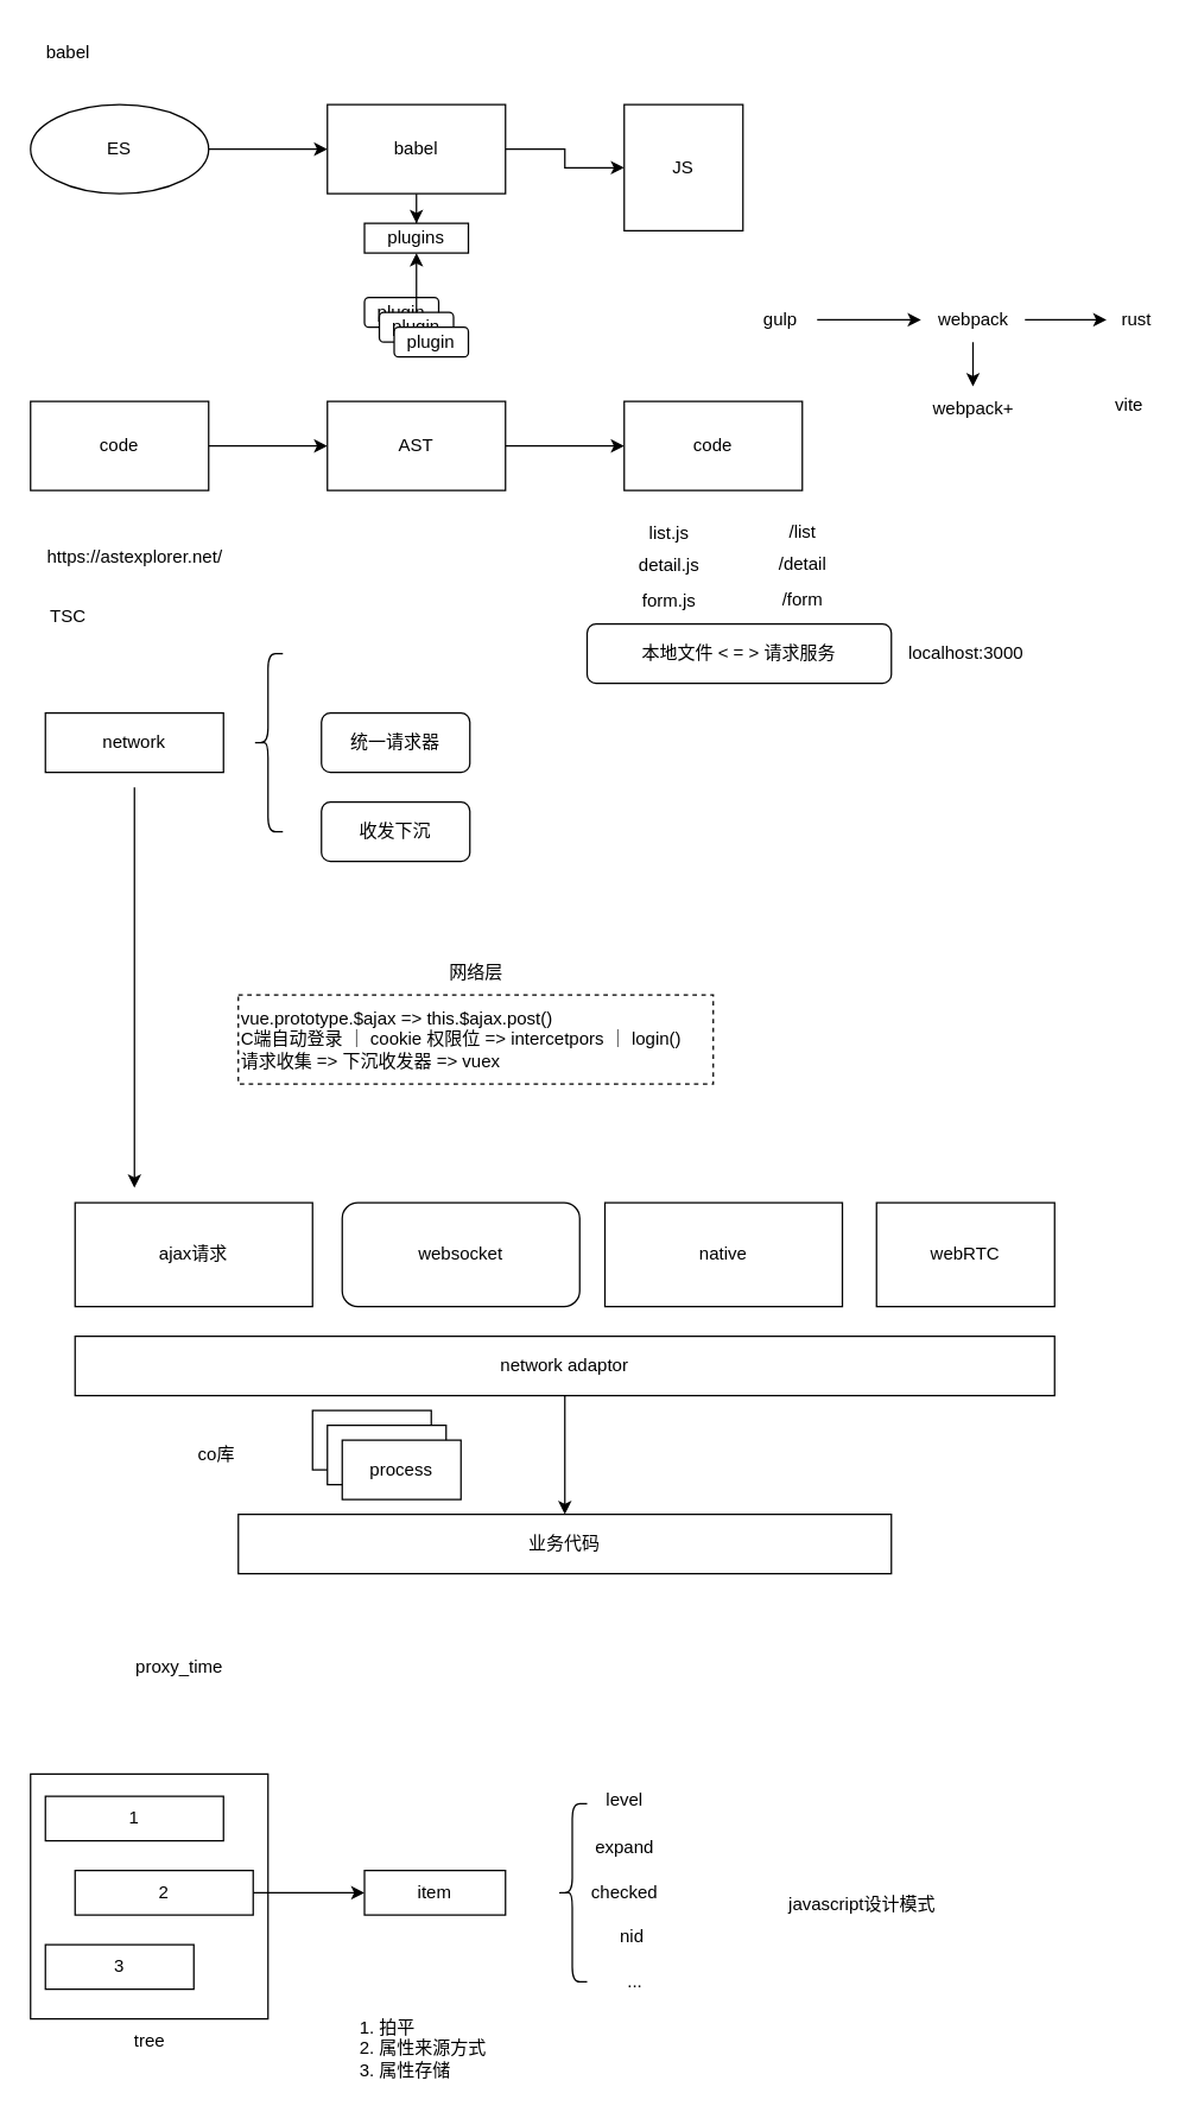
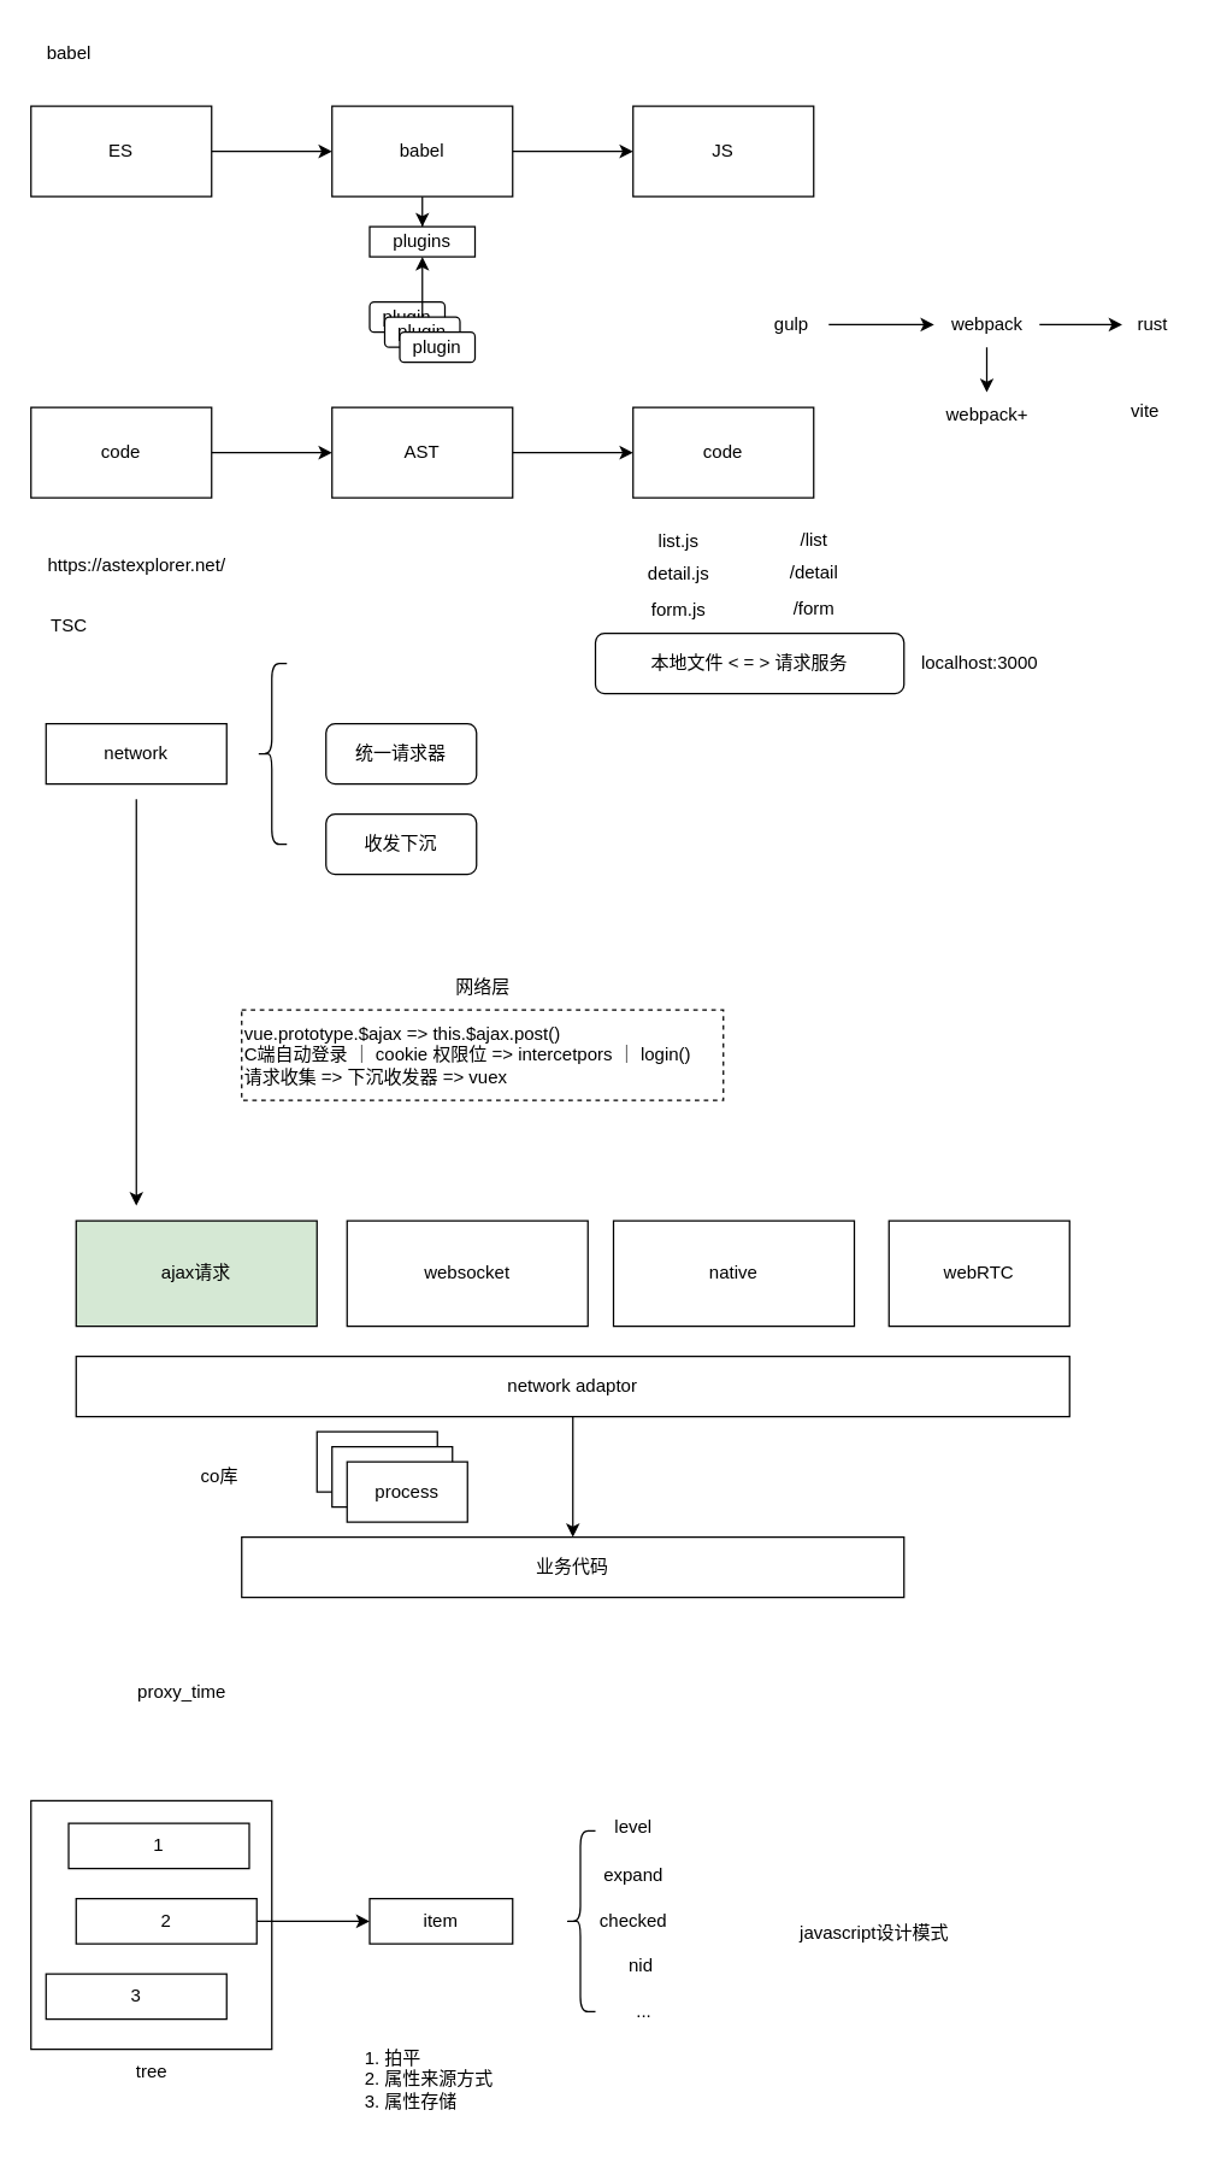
- <mxCell id="5" value="ES" style="ellipse;whiteSpace=wrap;html=1;" vertex="1" parent="1"><mxGeometry x="20" y="70" width="120" height="60" as="geometry" /></mxCell>
+ <mxCell id="5" value="ES" style="rounded=0;whiteSpace=wrap;html=1;" vertex="1" parent="1"><mxGeometry x="20" y="70" width="120" height="60" as="geometry" /></mxCell>
- <mxCell id="14" value="JS" style="rounded=0;whiteSpace=wrap;html=1;" vertex="1" parent="1"><mxGeometry x="420" y="70" width="80" height="85" as="geometry" /></mxCell>
+ <mxCell id="14" value="JS" style="rounded=0;whiteSpace=wrap;html=1;" vertex="1" parent="1"><mxGeometry x="420" y="70" width="120" height="60" as="geometry" /></mxCell>
- <mxCell id="36" value="ajax请求" style="rounded=0;whiteSpace=wrap;html=1;" vertex="1" parent="1"><mxGeometry x="50" y="810" width="160" height="70" as="geometry" /></mxCell>
+ <mxCell id="36" value="ajax请求" style="rounded=0;whiteSpace=wrap;html=1;fillColor=#d5e8d4;" vertex="1" parent="1"><mxGeometry x="50" y="810" width="160" height="70" as="geometry" /></mxCell>
- <mxCell id="38" value="websocket" style="whiteSpace=wrap;html=1;rounded=1;" vertex="1" parent="1"><mxGeometry x="230" y="810" width="160" height="70" as="geometry" /></mxCell>
+ <mxCell id="38" value="websocket" style="rounded=0;whiteSpace=wrap;html=1;" vertex="1" parent="1"><mxGeometry x="230" y="810" width="160" height="70" as="geometry" /></mxCell>
- <mxCell id="57" value="1" style="rounded=0;whiteSpace=wrap;html=1;" vertex="1" parent="1"><mxGeometry x="30" y="1210" width="120" height="30" as="geometry" /></mxCell>
+ <mxCell id="57" value="1" style="rounded=0;whiteSpace=wrap;html=1;" vertex="1" parent="1"><mxGeometry x="45" y="1210" width="120" height="30" as="geometry" /></mxCell>
- <mxCell id="60" value="3" style="rounded=0;whiteSpace=wrap;html=1;" vertex="1" parent="1"><mxGeometry x="30" y="1310" width="100" height="30" as="geometry" /></mxCell>
+ <mxCell id="60" value="3" style="rounded=0;whiteSpace=wrap;html=1;" vertex="1" parent="1"><mxGeometry x="30" y="1310" width="120" height="30" as="geometry" /></mxCell>
